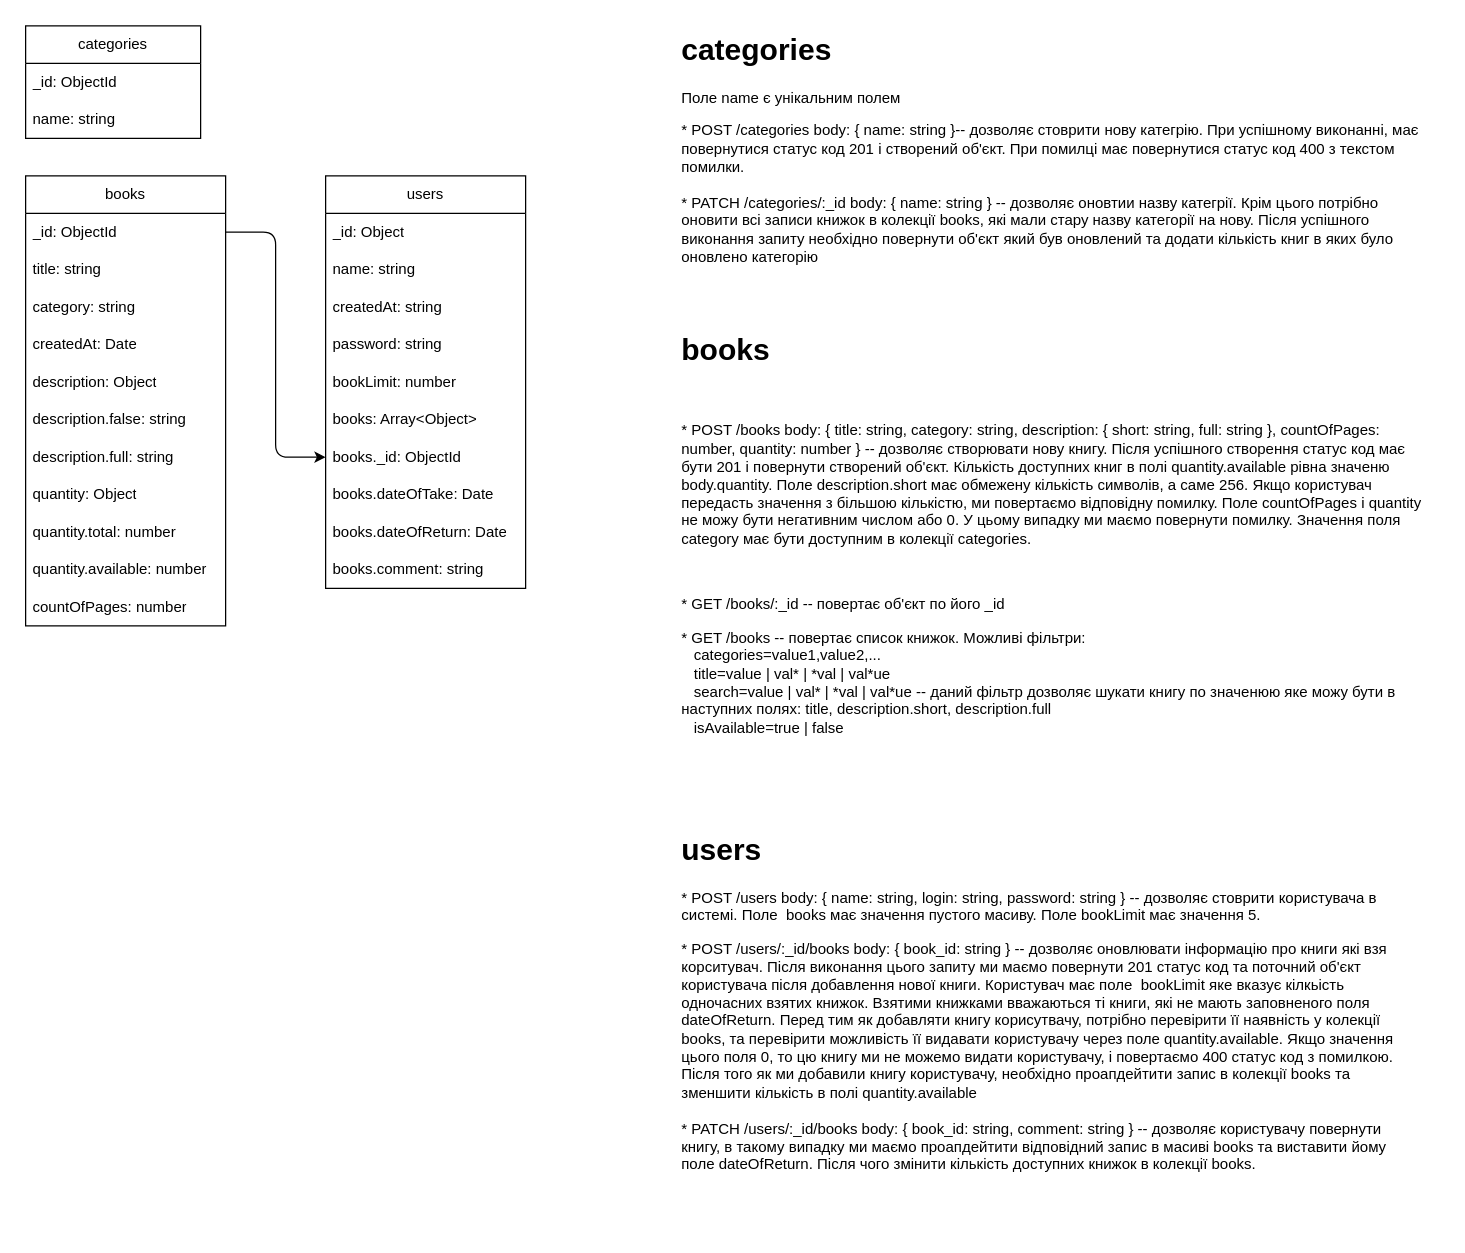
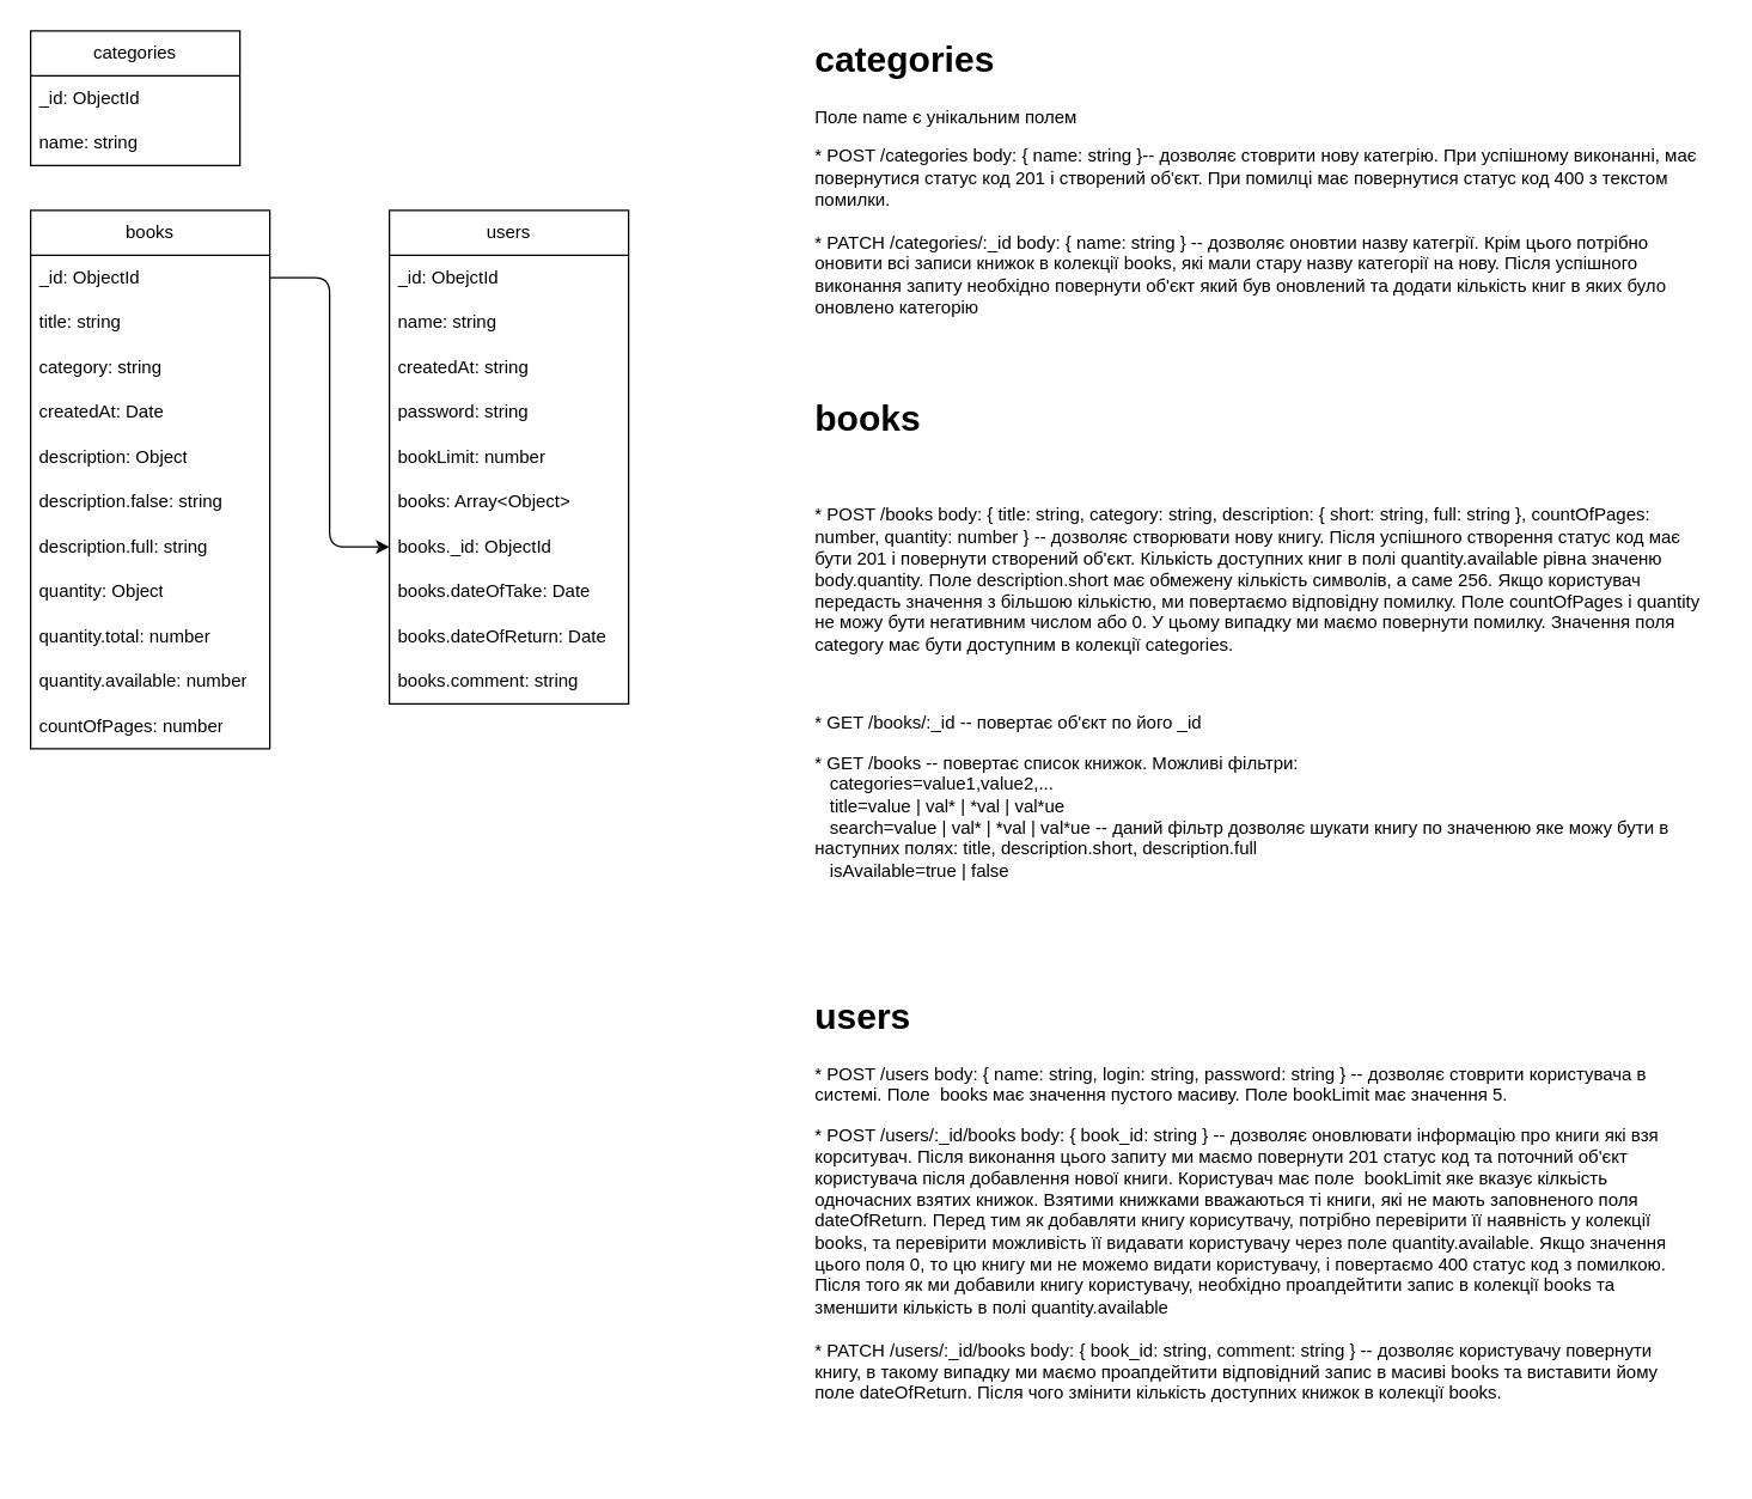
- <mxCell id="18" value="_id: Object" style="text;strokeColor=none;fillColor=none;align=left;verticalAlign=middle;spacingLeft=4;spacingRight=4;overflow=hidden;points=[[0,0.5],[1,0.5]];portConstraint=eastwest;rotatable=0;whiteSpace=wrap;html=1;" vertex="1" parent="17"><mxGeometry y="30" width="160" height="30" as="geometry" /></mxCell>
+ <mxCell id="18" value="_id: ObejctId" style="text;strokeColor=none;fillColor=none;align=left;verticalAlign=middle;spacingLeft=4;spacingRight=4;overflow=hidden;points=[[0,0.5],[1,0.5]];portConstraint=eastwest;rotatable=0;whiteSpace=wrap;html=1;" vertex="1" parent="17"><mxGeometry y="30" width="160" height="30" as="geometry" /></mxCell>
